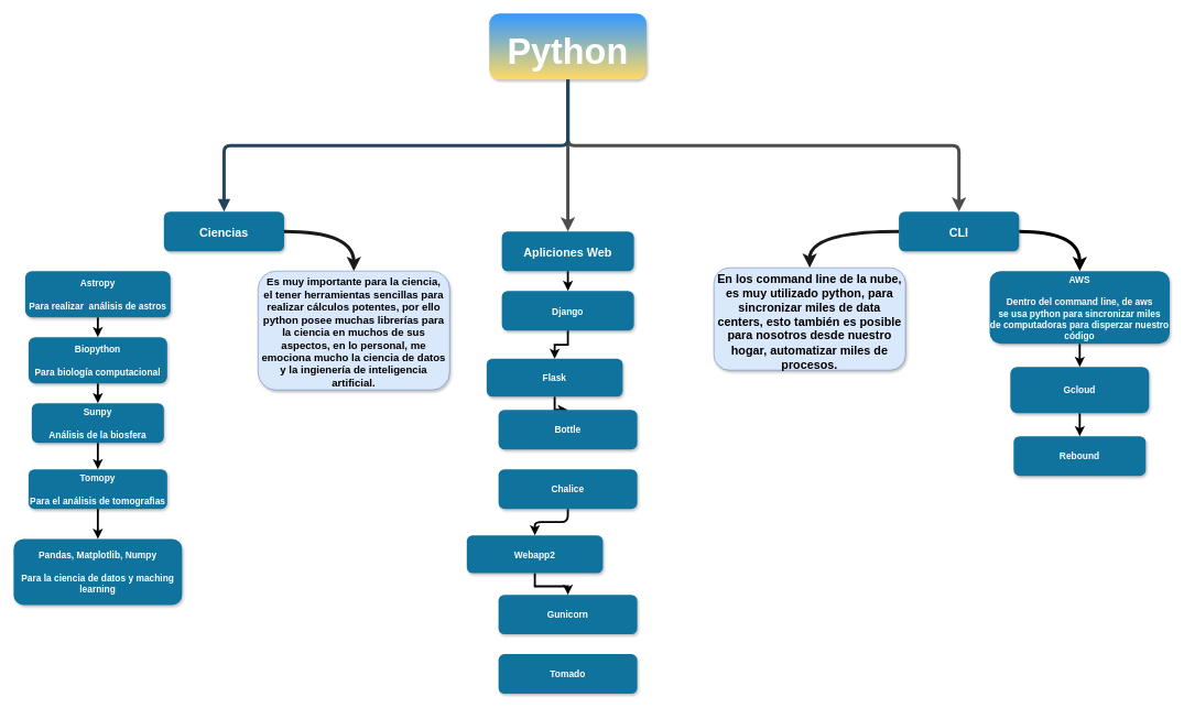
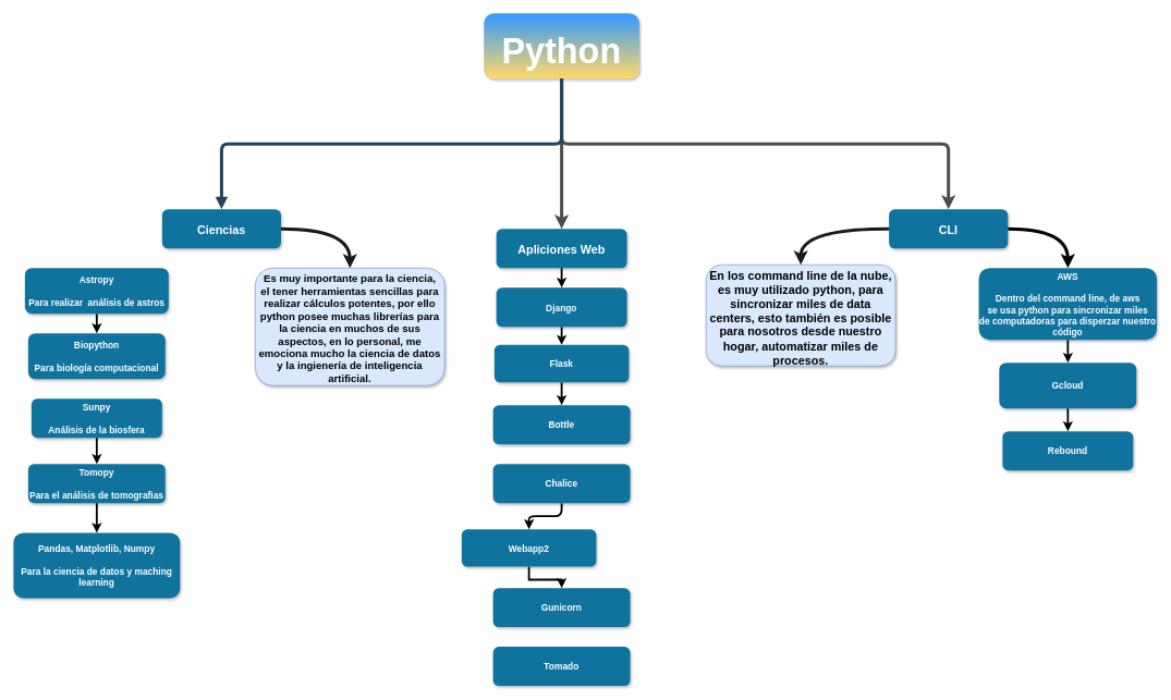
- <mxCell id="29" value="Flask" style="rounded=1;fillColor=#10739E;strokeColor=none;shadow=1;gradientColor=none;fontStyle=1;fontColor=#FFFFFF;fontSize=14;" vertex="1" parent="1"><mxGeometry x="736" y="542.75" width="206" height="57.25" as="geometry" /></mxCell>
+ <mxCell id="29" value="Flask" style="rounded=1;fillColor=#10739E;strokeColor=none;shadow=1;gradientColor=none;fontStyle=1;fontColor=#FFFFFF;fontSize=14;" vertex="1" parent="1"><mxGeometry x="756" y="527.75" width="206" height="57.25" as="geometry" /></mxCell>
- <mxCell id="10" style="edgeStyle=orthogonalEdgeStyle;rounded=0;orthogonalLoop=1;jettySize=auto;html=1;entryX=0.5;entryY=0;entryDx=0;entryDy=0;fontSize=54;strokeWidth=3;" edge="1" parent="1" source="11" target="13"><mxGeometry relative="1" as="geometry" /></mxCell>
